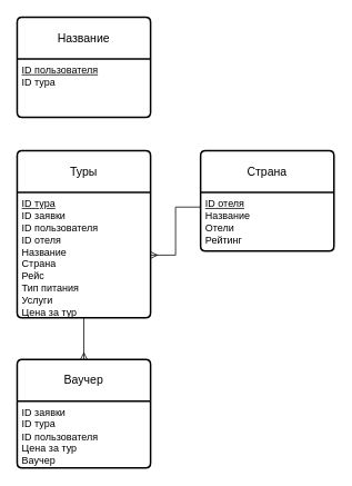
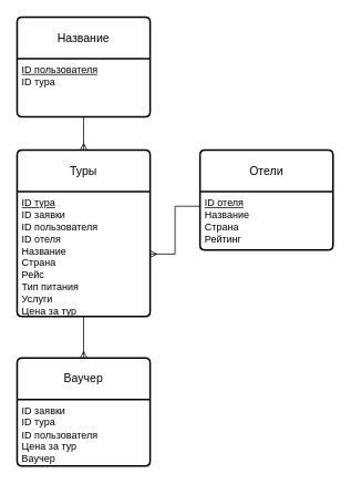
+ <mxCell id="6" value="" style="edgeStyle=orthogonalEdgeStyle;fontSize=12;html=1;endArrow=ERmany;rounded=0;exitX=0.5;exitY=1;exitDx=0;exitDy=0;entryX=0.5;entryY=0;entryDx=0;entryDy=0;" edge="1" parent="1" source="3" target="4"><mxGeometry width="100" height="100" relative="1" as="geometry"><mxPoint x="300" y="200" as="sourcePoint" /><mxPoint x="400" y="100" as="targetPoint" /></mxGeometry></mxCell>
- <mxCell id="7" value="Страна" style="swimlane;childLayout=stackLayout;horizontal=1;startSize=50;horizontalStack=0;rounded=1;fontSize=14;fontStyle=0;strokeWidth=2;resizeParent=0;resizeLast=1;shadow=0;dashed=0;align=center;arcSize=4;whiteSpace=wrap;html=1;" vertex="1" parent="1"><mxGeometry x="240" y="180" width="160" height="120" as="geometry" /></mxCell>
+ <mxCell id="7" value="Отели" style="swimlane;childLayout=stackLayout;horizontal=1;startSize=50;horizontalStack=0;rounded=1;fontSize=14;fontStyle=0;strokeWidth=2;resizeParent=0;resizeLast=1;shadow=0;dashed=0;align=center;arcSize=4;whiteSpace=wrap;html=1;" vertex="1" parent="1"><mxGeometry x="240" y="180" width="160" height="120" as="geometry" /></mxCell>
- <mxCell id="8" value="&lt;u&gt;ID отеля&lt;/u&gt;&lt;br&gt;Название&lt;br&gt;Отели&lt;br&gt;Рейтинг" style="align=left;strokeColor=none;fillColor=none;spacingLeft=4;fontSize=12;verticalAlign=top;resizable=0;rotatable=0;part=1;html=1;" vertex="1" parent="7"><mxGeometry y="50" width="160" height="70" as="geometry" /></mxCell>
+ <mxCell id="8" value="&lt;u&gt;ID отеля&lt;/u&gt;&lt;br&gt;Название&lt;br&gt;Страна&lt;br&gt;Рейтинг" style="align=left;strokeColor=none;fillColor=none;spacingLeft=4;fontSize=12;verticalAlign=top;resizable=0;rotatable=0;part=1;html=1;" vertex="1" parent="7"><mxGeometry y="50" width="160" height="70" as="geometry" /></mxCell>
